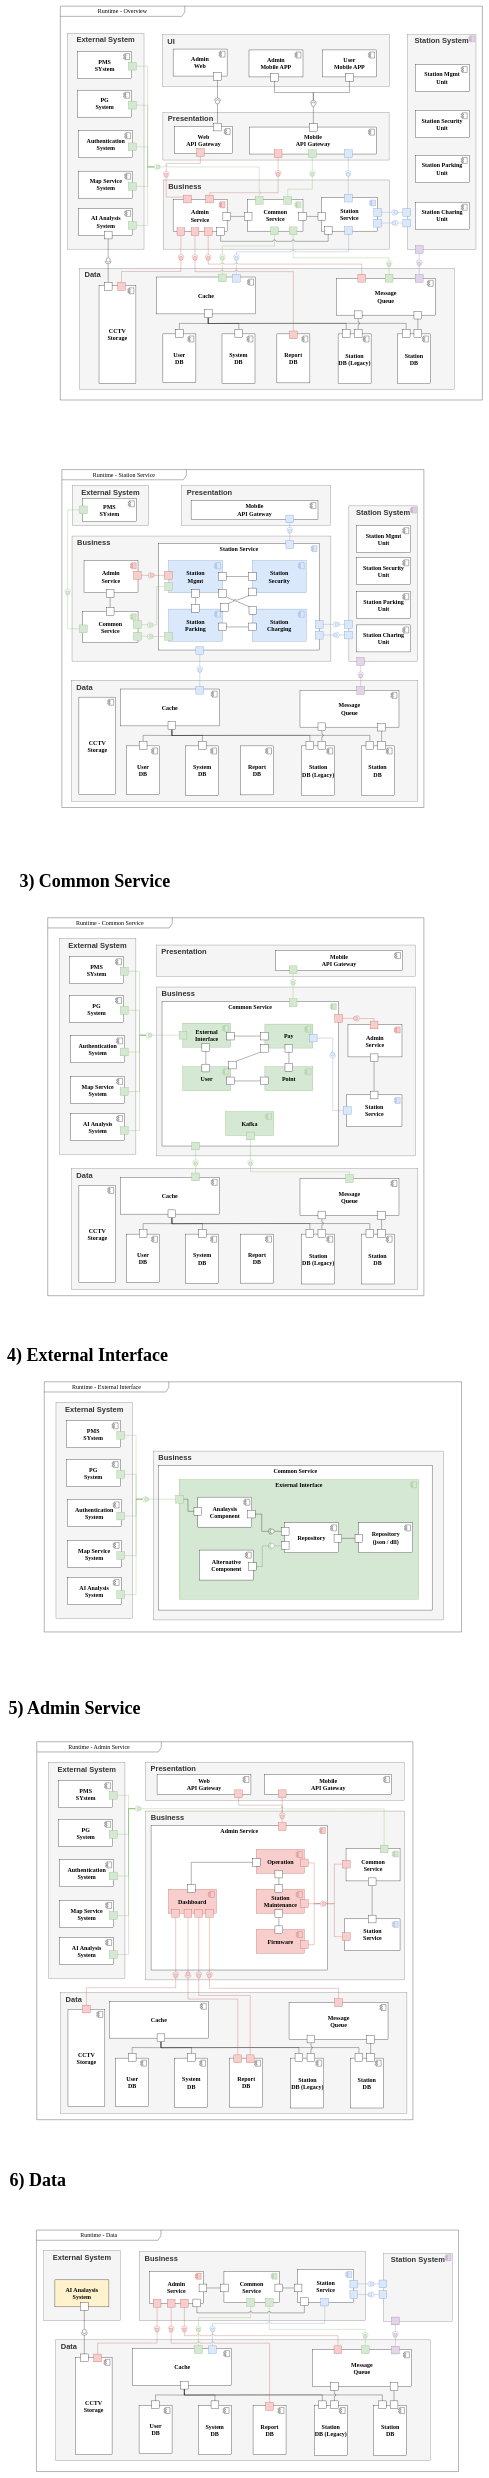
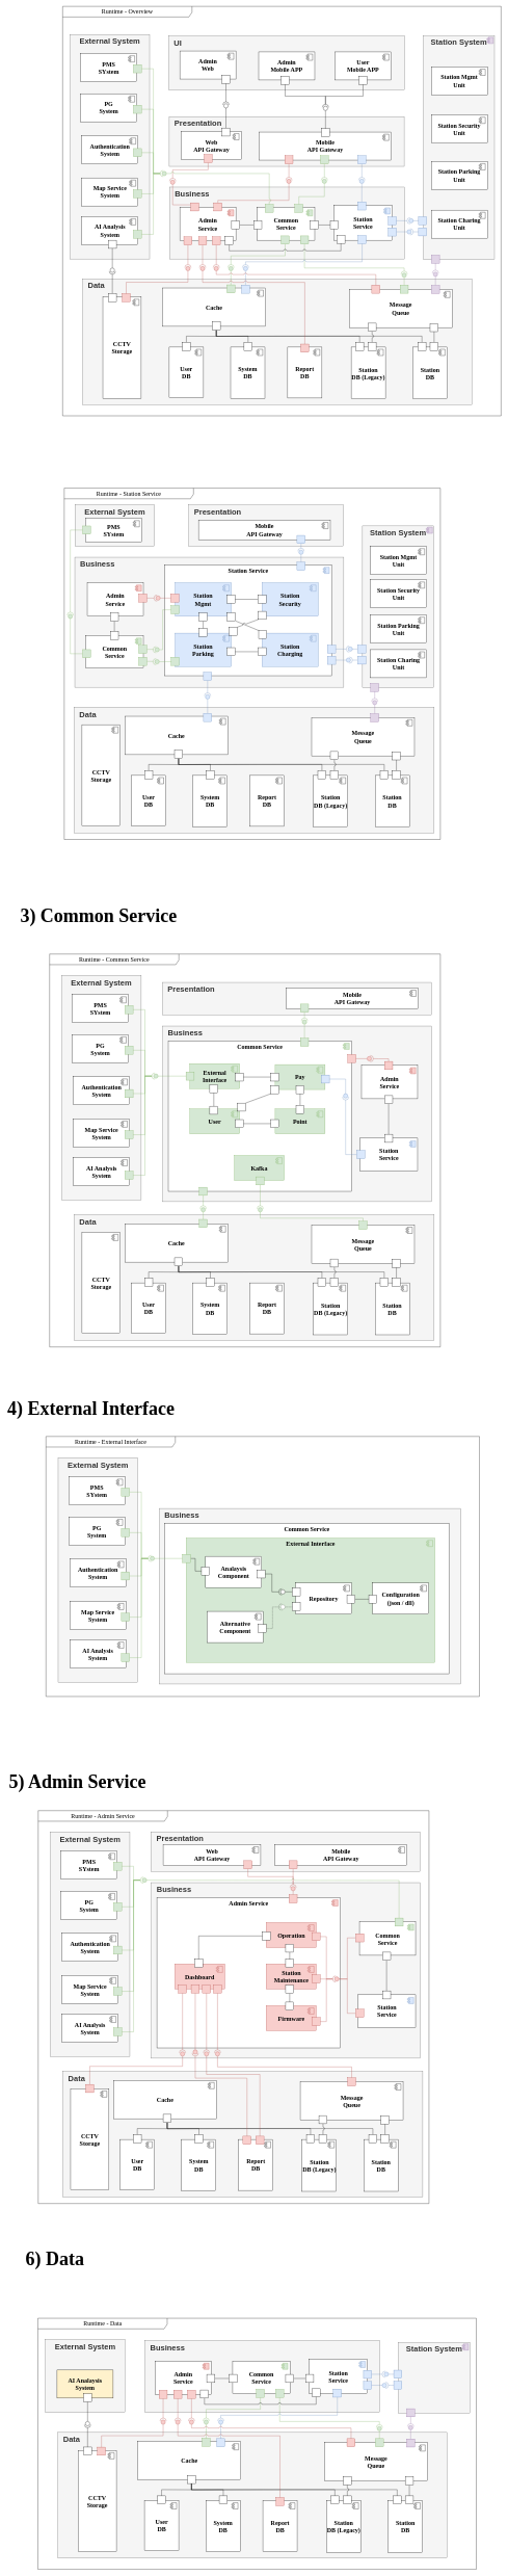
- <mxCell id="571" value="&lt;b&gt;Repository&lt;br&gt;(json / dll)&lt;br&gt;&lt;/b&gt;" style="html=1;dropTarget=0;whiteSpace=wrap;hachureGap=4;fontFamily=Architects Daughter;fontSource=https%3A%2F%2Ffonts.googleapis.com%2Fcss%3Ffamily%3DArchitects%2BDaughter;fontSize=20;verticalAlign=middle;" parent="1" vertex="1"><mxGeometry x="1194.5" y="5076" width="180" height="100" as="geometry" /></mxCell>
+ <mxCell id="571" value="&lt;b&gt;Configuration&lt;br&gt;(json / dll)&lt;br&gt;&lt;/b&gt;" style="html=1;dropTarget=0;whiteSpace=wrap;hachureGap=4;fontFamily=Architects Daughter;fontSource=https%3A%2F%2Ffonts.googleapis.com%2Fcss%3Ffamily%3DArchitects%2BDaughter;fontSize=20;verticalAlign=middle;" parent="1" vertex="1"><mxGeometry x="1194.5" y="5076" width="180" height="100" as="geometry" /></mxCell>
- <mxCell id="489" value="&lt;font style=&quot;font-size: 60px;&quot; face=&quot;Comic Sans MS&quot;&gt;&lt;b style=&quot;font-size: 60px;&quot;&gt;5) Admin Service&lt;/b&gt;&lt;/font&gt;" style="text;strokeColor=none;align=left;fillColor=none;html=1;verticalAlign=middle;whiteSpace=wrap;rounded=0;fontSize=60;fontFamily=Helvetica;fontColor=default;" parent="1" vertex="1"><mxGeometry x="25.5" y="5651" width="564" height="81.07" as="geometry" /></mxCell>
+ <mxCell id="489" value="&lt;font style=&quot;font-size: 60px;&quot; face=&quot;Comic Sans MS&quot;&gt;&lt;b style=&quot;font-size: 60px;&quot;&gt;5) Admin Service&lt;/b&gt;&lt;/font&gt;" style="text;strokeColor=none;align=left;fillColor=none;html=1;verticalAlign=middle;whiteSpace=wrap;rounded=0;fontSize=60;fontFamily=Helvetica;fontColor=default;" parent="1" vertex="1"><mxGeometry x="25.5" y="5671" width="564" height="81.07" as="geometry" /></mxCell>
- <mxCell id="589" value="&lt;font style=&quot;font-size: 60px;&quot; face=&quot;Comic Sans MS&quot;&gt;&lt;b style=&quot;font-size: 60px;&quot;&gt;6) Data&lt;/b&gt;&lt;/font&gt;" style="text;strokeColor=none;align=left;fillColor=none;html=1;verticalAlign=middle;whiteSpace=wrap;rounded=0;fontSize=60;fontFamily=Helvetica;fontColor=default;" parent="1" vertex="1"><mxGeometry x="28.5" y="7226" width="706" height="81.07" as="geometry" /></mxCell>
+ <mxCell id="589" value="&lt;font style=&quot;font-size: 60px;&quot; face=&quot;Comic Sans MS&quot;&gt;&lt;b style=&quot;font-size: 60px;&quot;&gt;6) Data&lt;/b&gt;&lt;/font&gt;" style="text;strokeColor=none;align=left;fillColor=none;html=1;verticalAlign=middle;whiteSpace=wrap;rounded=0;fontSize=60;fontFamily=Helvetica;fontColor=default;" parent="1" vertex="1"><mxGeometry x="78.5" y="7201" width="706" height="81.07" as="geometry" /></mxCell>
